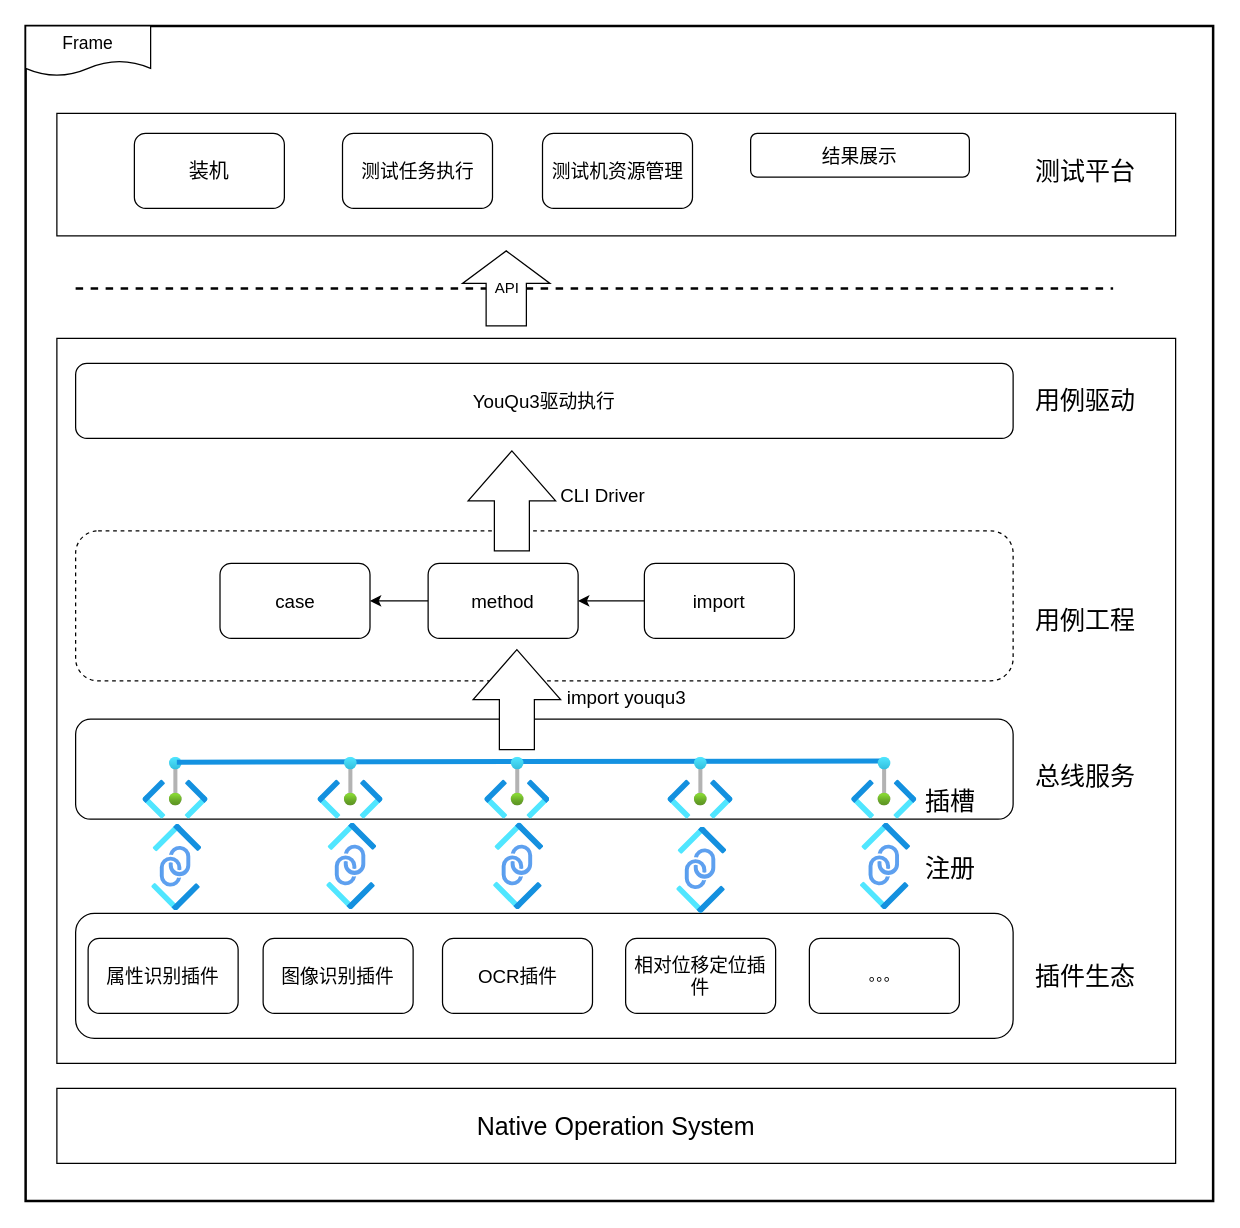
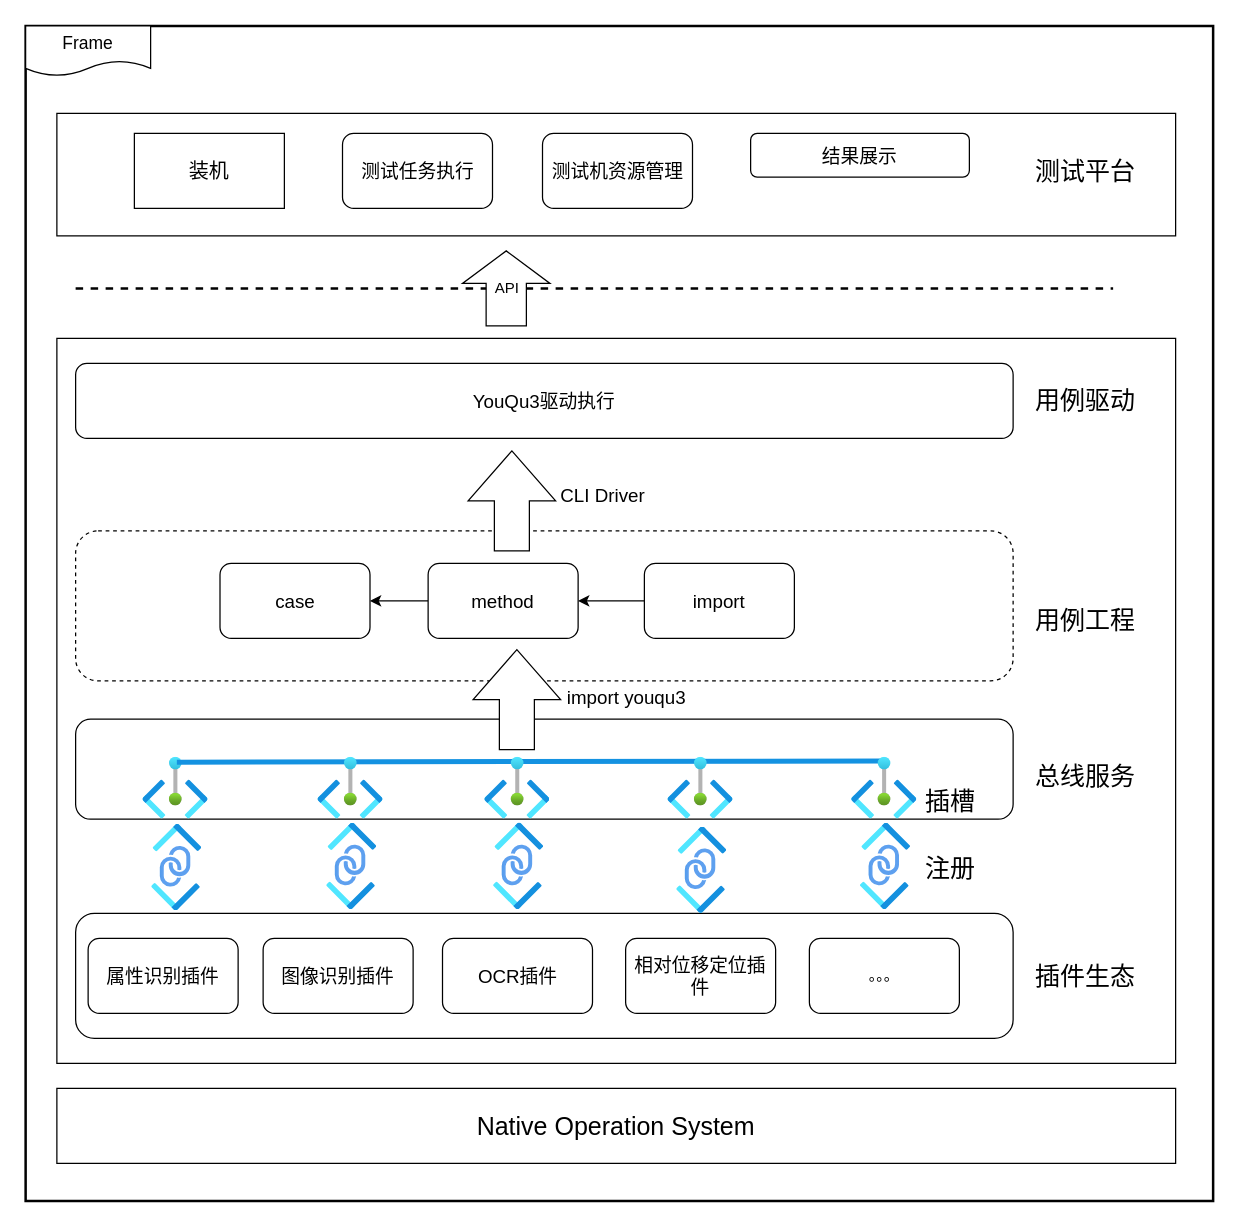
- <mxCell id="43" value="装机" style="rounded=1;whiteSpace=wrap;html=1;fontSize=16;" vertex="1" parent="1"><mxGeometry x="107" y="106" width="120" height="60" as="geometry" /></mxCell>
+ <mxCell id="43" value="装机" style="whiteSpace=wrap;html=1;fontSize=16;rounded=0;" vertex="1" parent="1"><mxGeometry x="107" y="106" width="120" height="60" as="geometry" /></mxCell>
